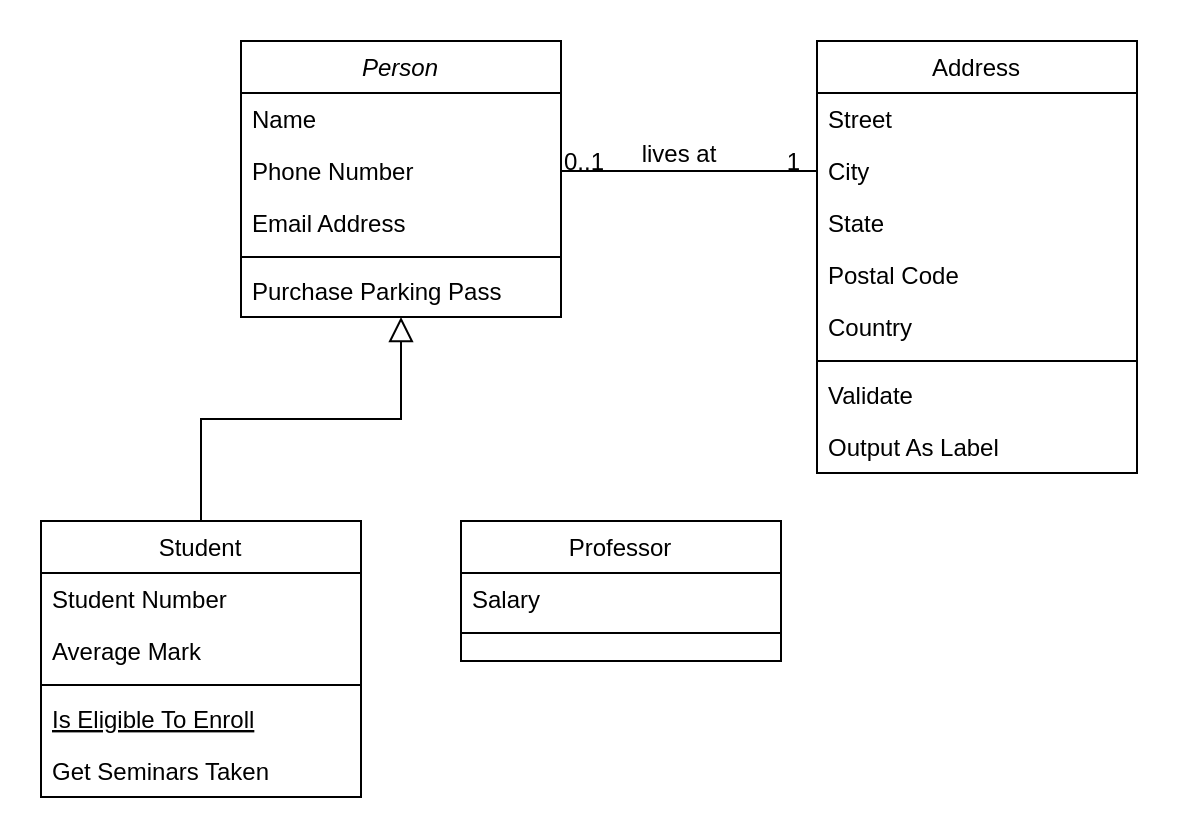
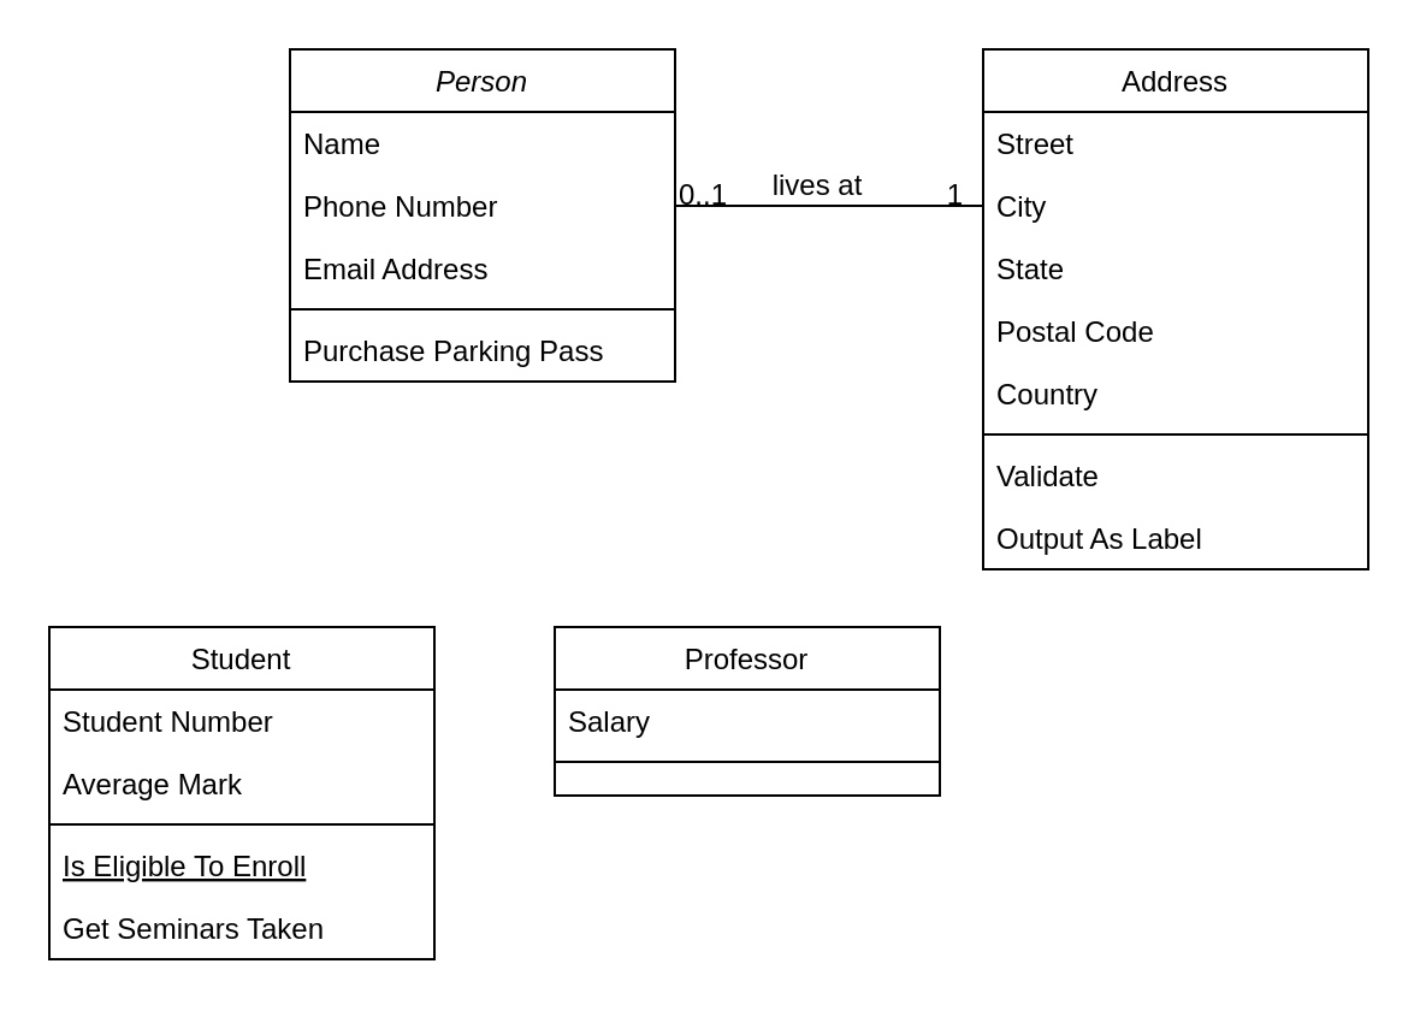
- <mxCell id="14" value="" style="endArrow=block;endSize=10;endFill=0;shadow=0;strokeWidth=1;rounded=0;edgeStyle=elbowEdgeStyle;elbow=vertical;" parent="1" source="8" target="2" edge="1"><mxGeometry width="160" relative="1" as="geometry"><mxPoint x="100" y="103" as="sourcePoint" /><mxPoint x="100" y="103" as="targetPoint" /></mxGeometry></mxCell>
